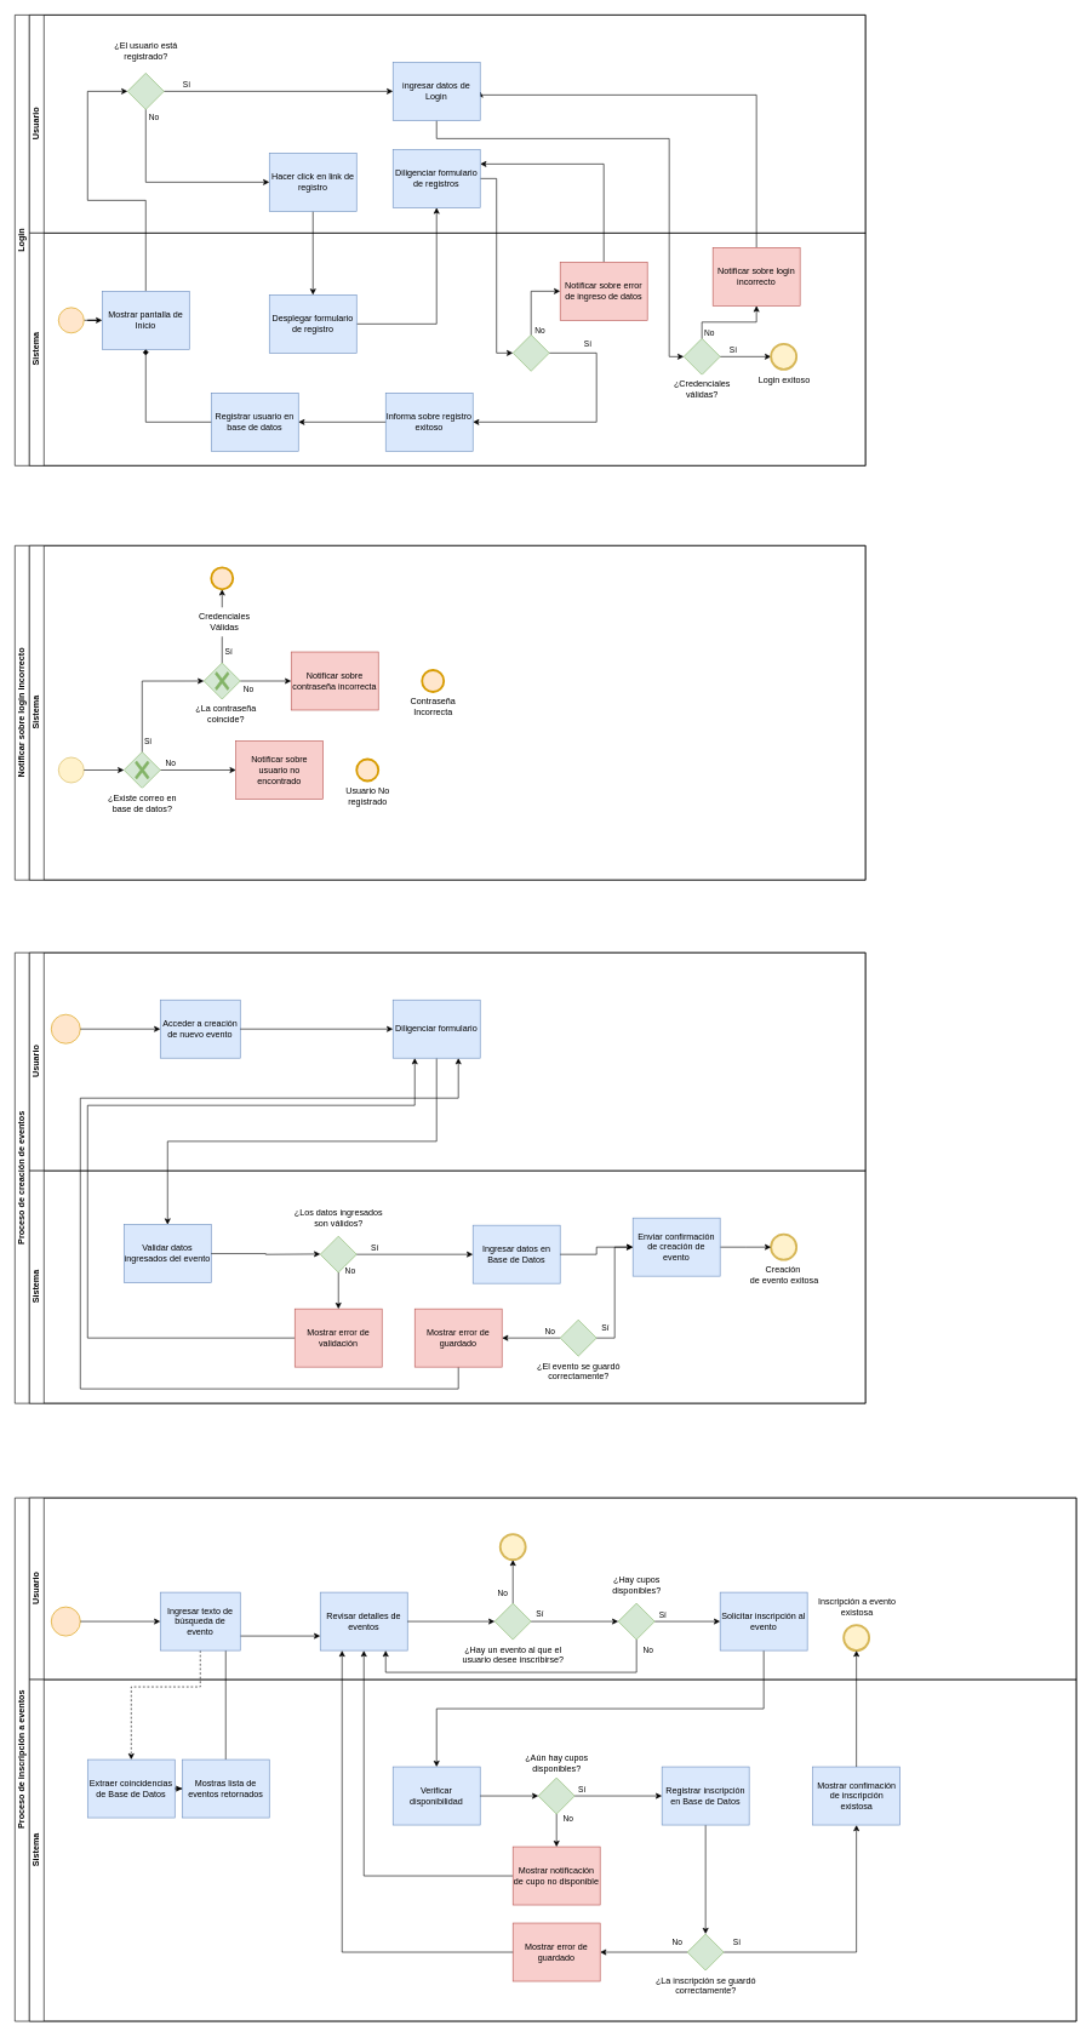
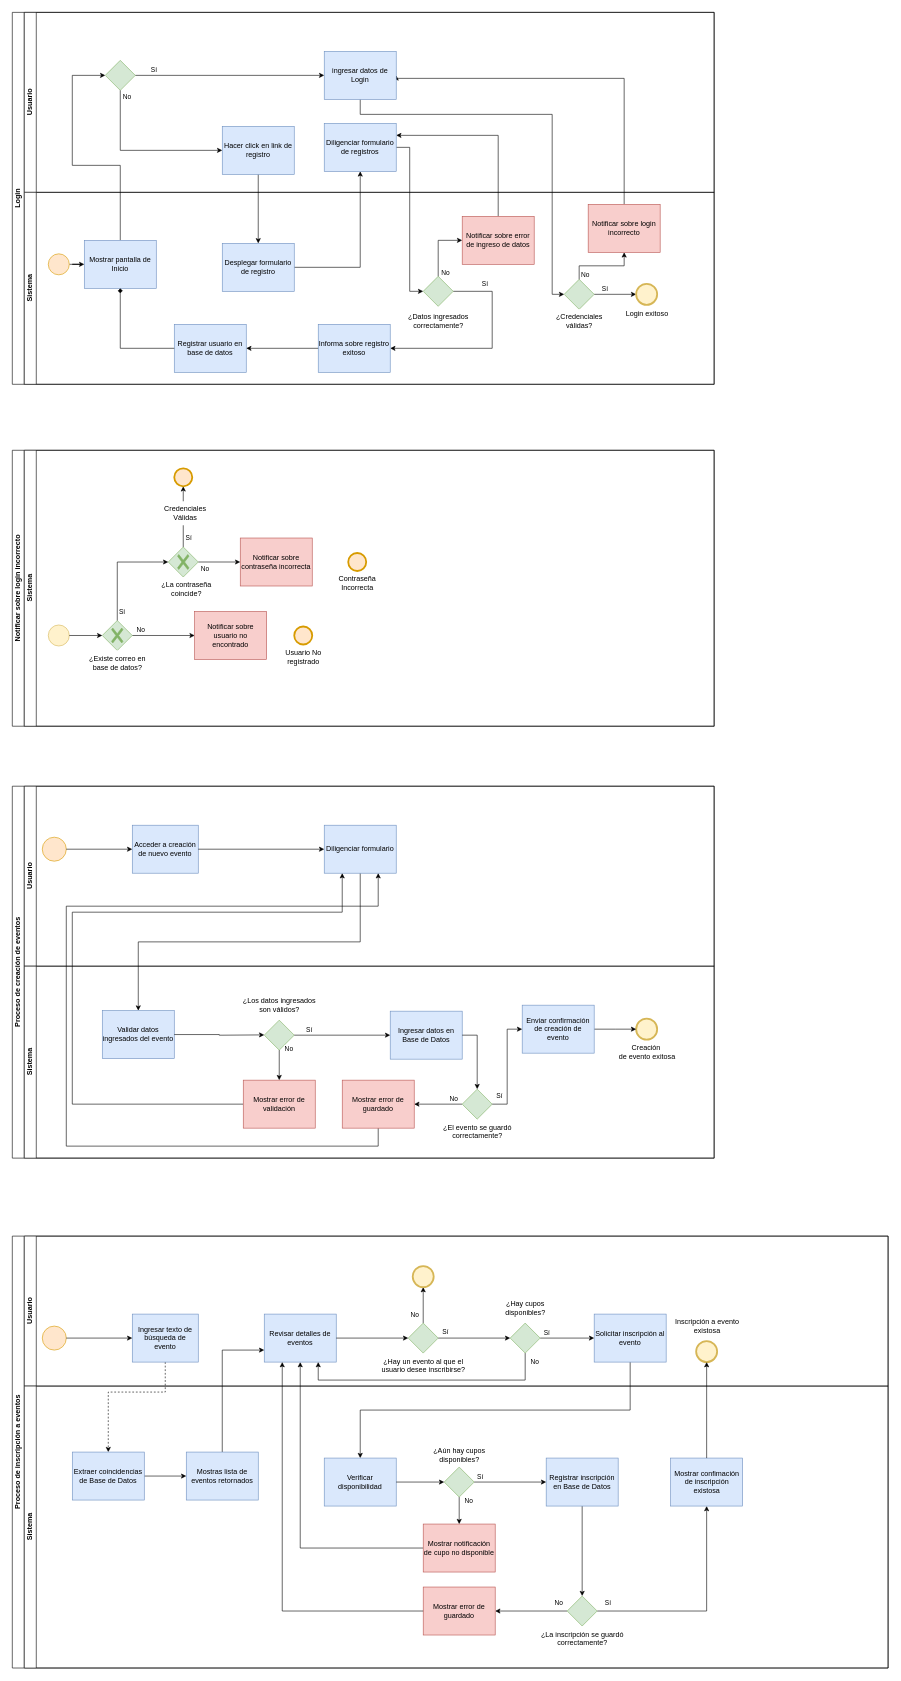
- <mxCell id="14" value="¿El usuario está&lt;div&gt;registrado?&lt;/div&gt;" style="text;html=1;align=center;verticalAlign=middle;resizable=0;points=[];autosize=1;fillColor=default;" vertex="1" parent="10"><mxGeometry x="105" y="30" width="110" height="40" as="geometry" /></mxCell>
+ <mxCell id="26" value="¿Datos ingresados&lt;div&gt;correctamente?&lt;/div&gt;" style="text;html=1;align=center;verticalAlign=middle;resizable=0;points=[];autosize=1;fillColor=default;" vertex="1" parent="20"><mxGeometry x="630" y="195" width="120" height="40" as="geometry" /></mxCell>
- <mxCell id="93" style="edgeStyle=orthogonalEdgeStyle;rounded=0;orthogonalLoop=1;jettySize=auto;html=1;exitX=1;exitY=0.5;exitDx=0;exitDy=0;exitPerimeter=0;" edge="1" parent="76" source="92" target="87"><mxGeometry relative="1" as="geometry" /></mxCell>
+ <mxCell id="93" style="edgeStyle=orthogonalEdgeStyle;rounded=0;orthogonalLoop=1;jettySize=auto;html=1;entryX=0.5;entryY=0;entryDx=0;entryDy=0;entryPerimeter=0;exitX=1;exitY=0.5;exitDx=0;exitDy=0;exitPerimeter=0;" edge="1" parent="76" source="92" target="91"><mxGeometry relative="1" as="geometry" /></mxCell>
- <mxCell id="134" value="Mostras lista de eventos retornados" style="points=[[0.25,0,0],[0.5,0,0],[0.75,0,0],[1,0.25,0],[1,0.5,0],[1,0.75,0],[0.75,1,0],[0.5,1,0],[0.25,1,0],[0,0.75,0],[0,0.5,0],[0,0.25,0]];shape=mxgraph.bpmn.task2;whiteSpace=wrap;rectStyle=rounded;size=10;html=1;container=1;expand=0;collapsible=0;taskMarker=abstract;fillColor=#dae8fc;strokeColor=#6c8ebf;" vertex="1" parent="123"><mxGeometry x="210" y="110" width="120" height="80" as="geometry" /></mxCell>
+ <mxCell id="134" value="Mostras lista de eventos retornados" style="points=[[0.25,0,0],[0.5,0,0],[0.75,0,0],[1,0.25,0],[1,0.5,0],[1,0.75,0],[0.75,1,0],[0.5,1,0],[0.25,1,0],[0,0.75,0],[0,0.5,0],[0,0.25,0]];shape=mxgraph.bpmn.task2;whiteSpace=wrap;rectStyle=rounded;size=10;html=1;container=1;expand=0;collapsible=0;taskMarker=abstract;fillColor=#dae8fc;strokeColor=#6c8ebf;" vertex="1" parent="123"><mxGeometry x="270" y="110" width="120" height="80" as="geometry" /></mxCell>
